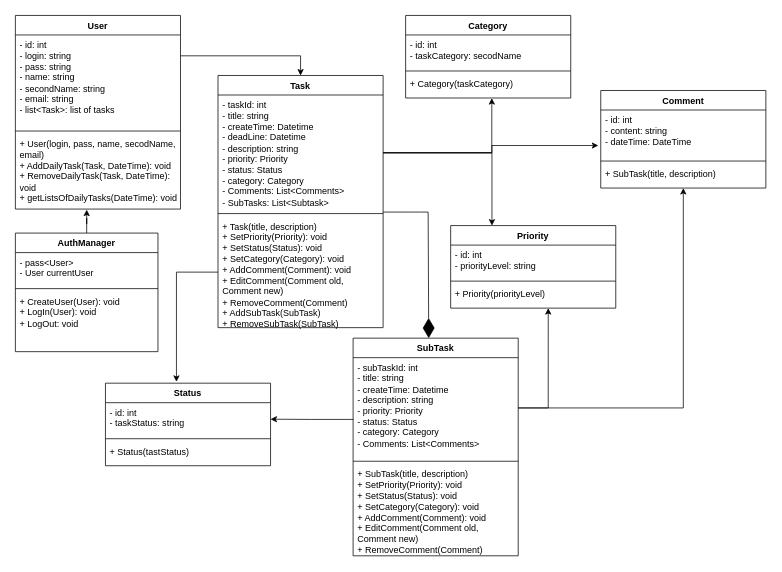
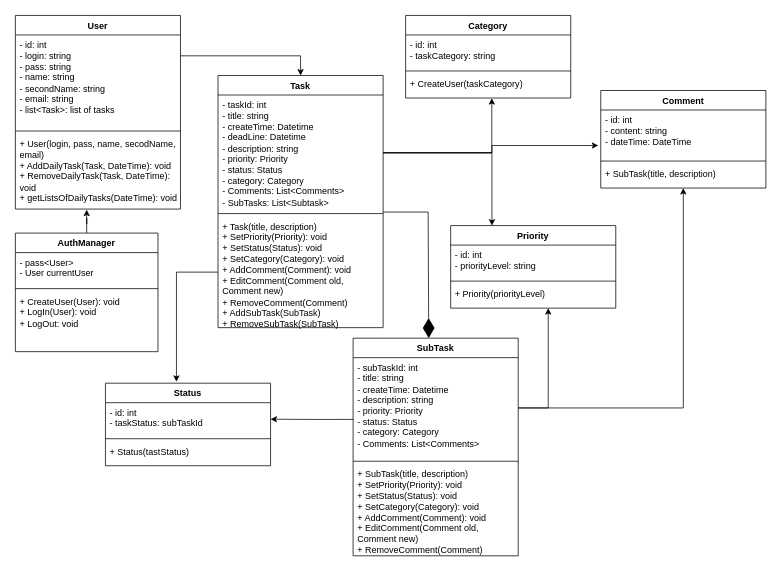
- <mxCell id="21" value="&lt;font style=&quot;vertical-align: inherit;&quot;&gt;&lt;font style=&quot;vertical-align: inherit;&quot;&gt;- id: int&lt;br&gt;- taskCategory: secodName&lt;br&gt;&lt;/font&gt;&lt;/font&gt;" style="text;strokeColor=none;fillColor=none;align=left;verticalAlign=top;spacingLeft=4;spacingRight=4;overflow=hidden;rotatable=0;points=[[0,0.5],[1,0.5]];portConstraint=eastwest;whiteSpace=wrap;html=1;" parent="20" vertex="1"><mxGeometry y="26" width="220" height="44" as="geometry" /></mxCell>
+ <mxCell id="21" value="&lt;font style=&quot;vertical-align: inherit;&quot;&gt;&lt;font style=&quot;vertical-align: inherit;&quot;&gt;- id: int&lt;br&gt;- taskCategory: string&lt;br&gt;&lt;/font&gt;&lt;/font&gt;" style="text;strokeColor=none;fillColor=none;align=left;verticalAlign=top;spacingLeft=4;spacingRight=4;overflow=hidden;rotatable=0;points=[[0,0.5],[1,0.5]];portConstraint=eastwest;whiteSpace=wrap;html=1;" parent="20" vertex="1"><mxGeometry y="26" width="220" height="44" as="geometry" /></mxCell>
- <mxCell id="23" value="+ Category(taskCategory)" style="text;strokeColor=none;fillColor=none;align=left;verticalAlign=top;spacingLeft=4;spacingRight=4;overflow=hidden;rotatable=0;points=[[0,0.5],[1,0.5]];portConstraint=eastwest;whiteSpace=wrap;html=1;" parent="20" vertex="1"><mxGeometry y="78" width="220" height="32" as="geometry" /></mxCell>
+ <mxCell id="23" value="+ CreateUser(taskCategory)" style="text;strokeColor=none;fillColor=none;align=left;verticalAlign=top;spacingLeft=4;spacingRight=4;overflow=hidden;rotatable=0;points=[[0,0.5],[1,0.5]];portConstraint=eastwest;whiteSpace=wrap;html=1;" parent="20" vertex="1"><mxGeometry y="78" width="220" height="32" as="geometry" /></mxCell>
- <mxCell id="33" value="&lt;font style=&quot;vertical-align: inherit;&quot;&gt;&lt;font style=&quot;vertical-align: inherit;&quot;&gt;- id: int&lt;br&gt;- taskStatus: string&lt;br&gt;&lt;/font&gt;&lt;/font&gt;" style="text;strokeColor=none;fillColor=none;align=left;verticalAlign=top;spacingLeft=4;spacingRight=4;overflow=hidden;rotatable=0;points=[[0,0.5],[1,0.5]];portConstraint=eastwest;whiteSpace=wrap;html=1;" parent="32" vertex="1"><mxGeometry y="26" width="220" height="44" as="geometry" /></mxCell>
+ <mxCell id="33" value="&lt;font style=&quot;vertical-align: inherit;&quot;&gt;&lt;font style=&quot;vertical-align: inherit;&quot;&gt;- id: int&lt;br&gt;- taskStatus: subTaskId&lt;br&gt;&lt;/font&gt;&lt;/font&gt;" style="text;strokeColor=none;fillColor=none;align=left;verticalAlign=top;spacingLeft=4;spacingRight=4;overflow=hidden;rotatable=0;points=[[0,0.5],[1,0.5]];portConstraint=eastwest;whiteSpace=wrap;html=1;" parent="32" vertex="1"><mxGeometry y="26" width="220" height="44" as="geometry" /></mxCell>
